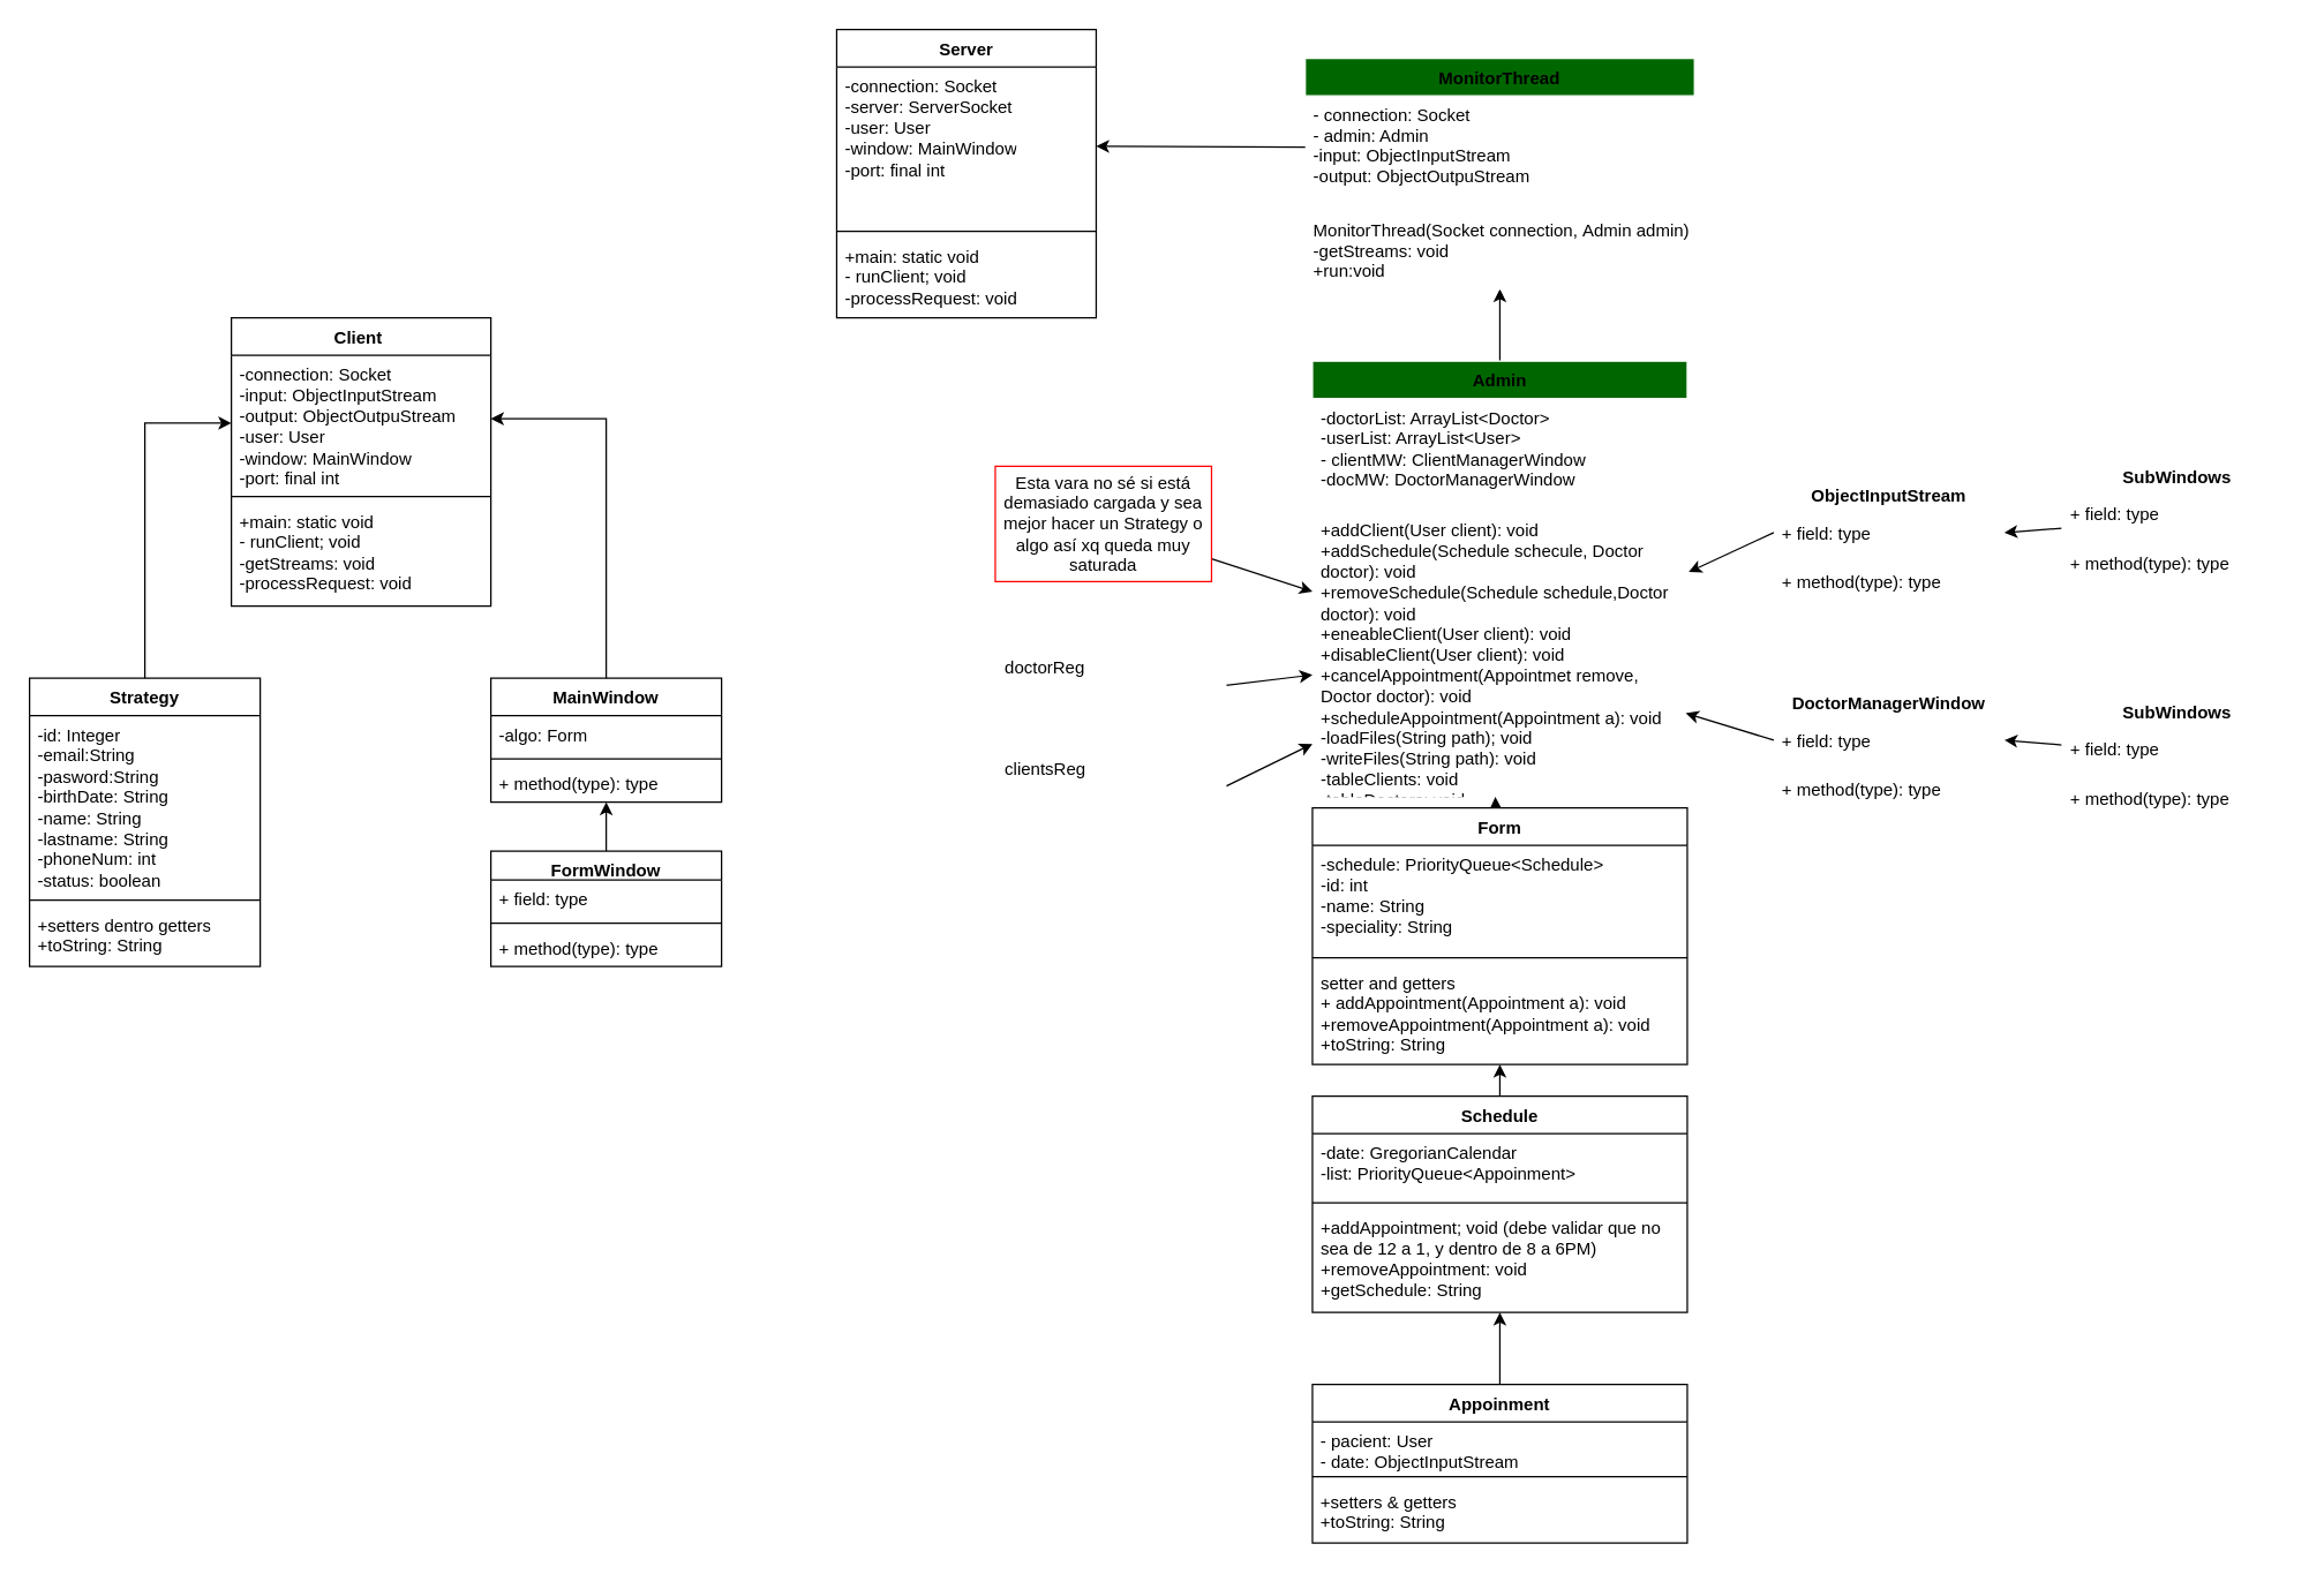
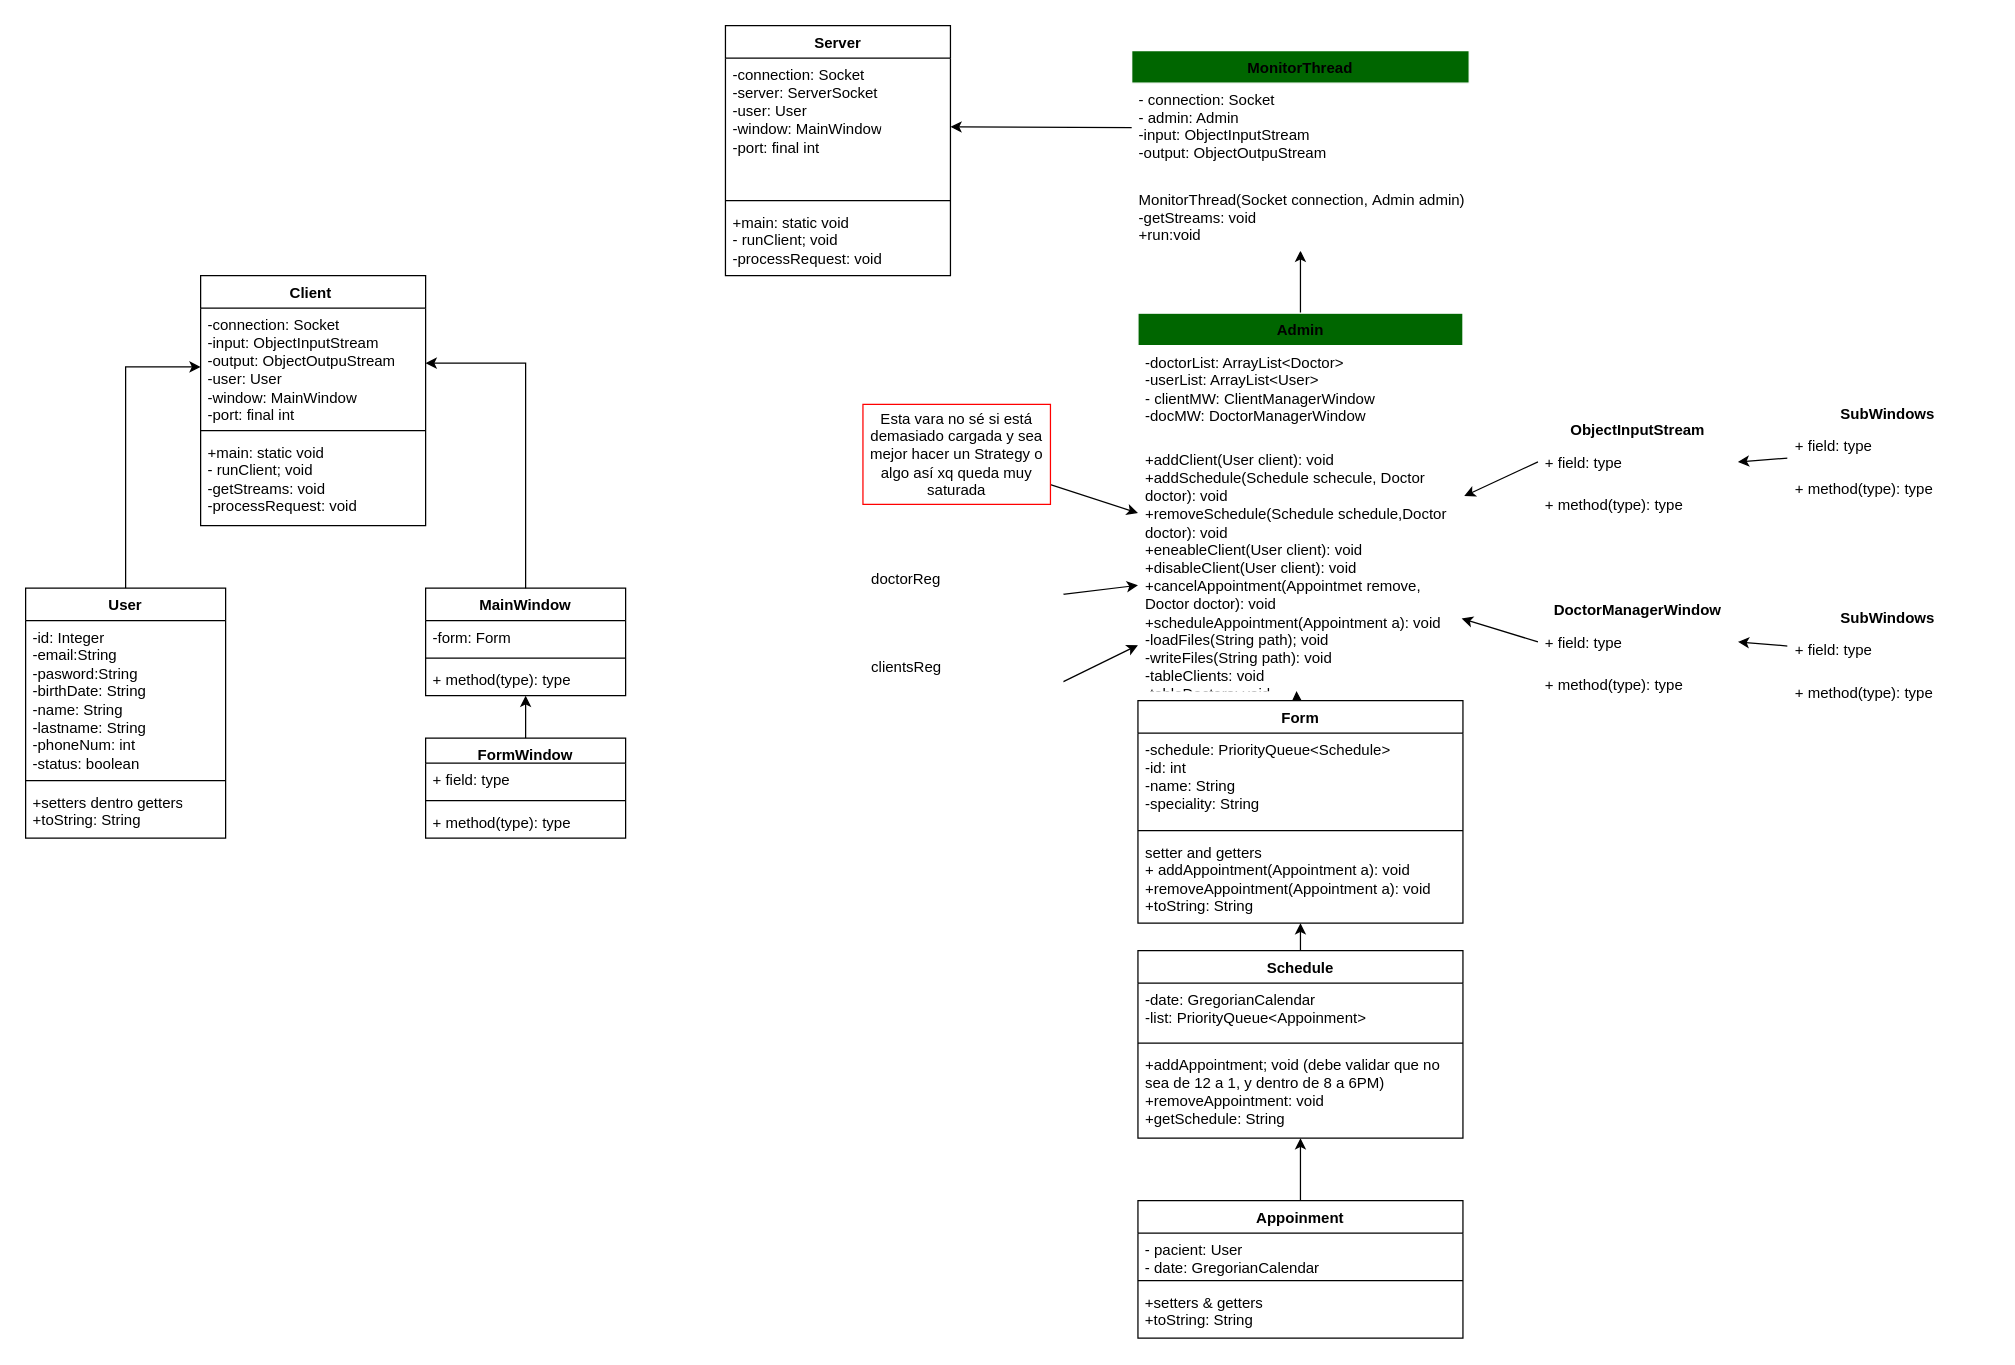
- <mxCell id="3" value="Strategy" style="swimlane;fontStyle=1;align=center;verticalAlign=top;childLayout=stackLayout;horizontal=1;startSize=26;horizontalStack=0;resizeParent=1;resizeParentMax=0;resizeLast=0;collapsible=1;marginBottom=0;whiteSpace=wrap;html=1;" parent="1" vertex="1"><mxGeometry x="20" y="470" width="160" height="200" as="geometry" /></mxCell>
+ <mxCell id="3" value="User" style="swimlane;fontStyle=1;align=center;verticalAlign=top;childLayout=stackLayout;horizontal=1;startSize=26;horizontalStack=0;resizeParent=1;resizeParentMax=0;resizeLast=0;collapsible=1;marginBottom=0;whiteSpace=wrap;html=1;" parent="1" vertex="1"><mxGeometry x="20" y="470" width="160" height="200" as="geometry" /></mxCell>
- <mxCell id="17" value="-algo: Form" style="text;strokeColor=none;fillColor=none;align=left;verticalAlign=top;spacingLeft=4;spacingRight=4;overflow=hidden;rotatable=0;points=[[0,0.5],[1,0.5]];portConstraint=eastwest;whiteSpace=wrap;html=1;" parent="16" vertex="1"><mxGeometry y="26" width="160" height="26" as="geometry" /></mxCell>
+ <mxCell id="17" value="-form: Form" style="text;strokeColor=none;fillColor=none;align=left;verticalAlign=top;spacingLeft=4;spacingRight=4;overflow=hidden;rotatable=0;points=[[0,0.5],[1,0.5]];portConstraint=eastwest;whiteSpace=wrap;html=1;" parent="16" vertex="1"><mxGeometry y="26" width="160" height="26" as="geometry" /></mxCell>
- <mxCell id="38" value="- pacient: User&#10;- date: ObjectInputStream&#10;" style="text;strokeColor=none;fillColor=none;align=left;verticalAlign=top;spacingLeft=4;spacingRight=4;overflow=hidden;rotatable=0;points=[[0,0.5],[1,0.5]];portConstraint=eastwest;" vertex="1" parent="37"><mxGeometry y="26" width="260" height="34" as="geometry" /></mxCell>
+ <mxCell id="38" value="- pacient: User&#10;- date: GregorianCalendar&#10;" style="text;strokeColor=none;fillColor=none;align=left;verticalAlign=top;spacingLeft=4;spacingRight=4;overflow=hidden;rotatable=0;points=[[0,0.5],[1,0.5]];portConstraint=eastwest;" vertex="1" parent="37"><mxGeometry y="26" width="260" height="34" as="geometry" /></mxCell>
